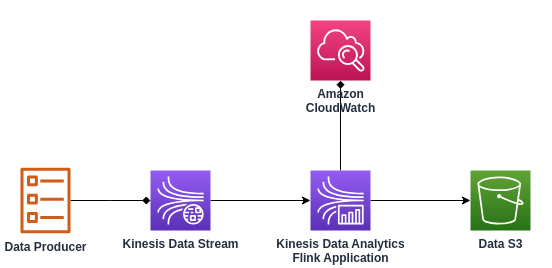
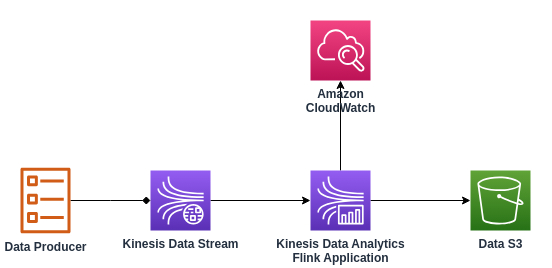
- <mxCell id="5" style="edgeStyle=orthogonalEdgeStyle;rounded=0;orthogonalLoop=1;jettySize=auto;html=1;endArrow=diamond;" parent="1" source="6" target="10" edge="1"><mxGeometry relative="1" as="geometry" /></mxCell>
+ <mxCell id="5" style="edgeStyle=orthogonalEdgeStyle;rounded=0;orthogonalLoop=1;jettySize=auto;html=1;" parent="1" source="6" target="10" edge="1"><mxGeometry relative="1" as="geometry" /></mxCell>
